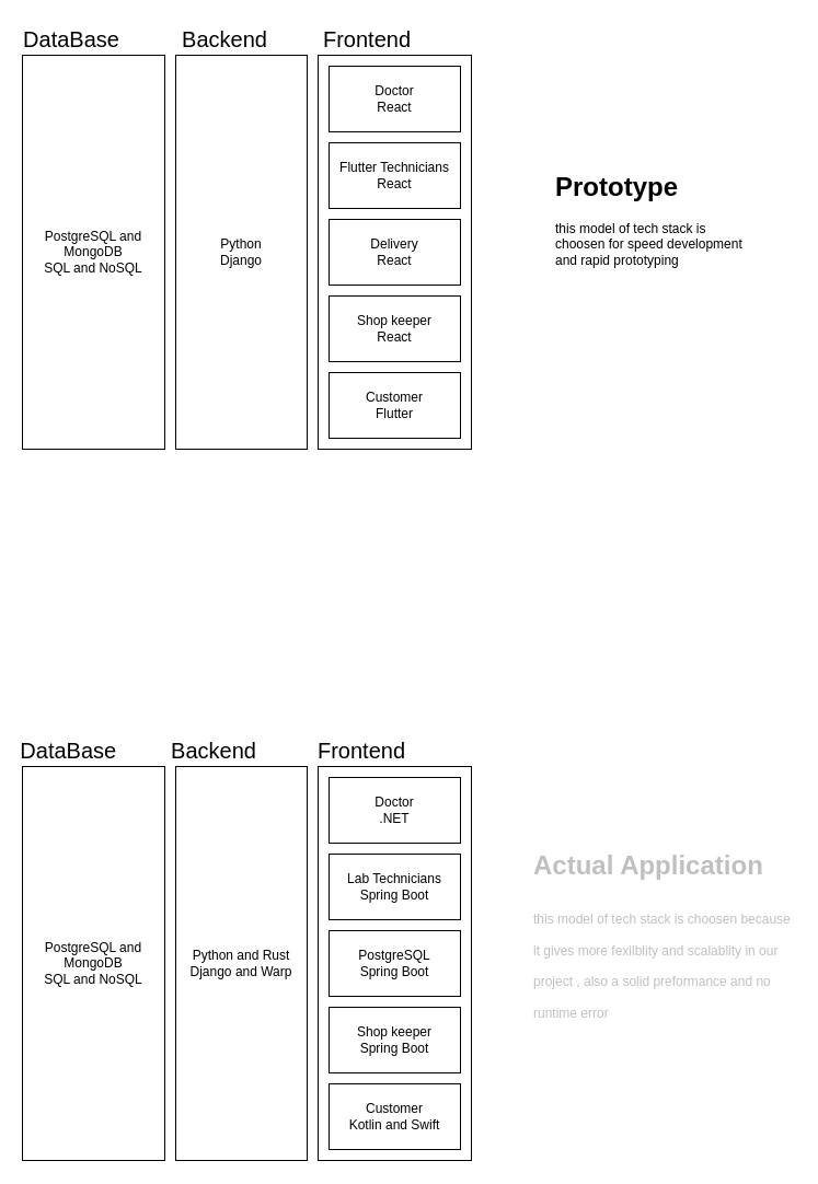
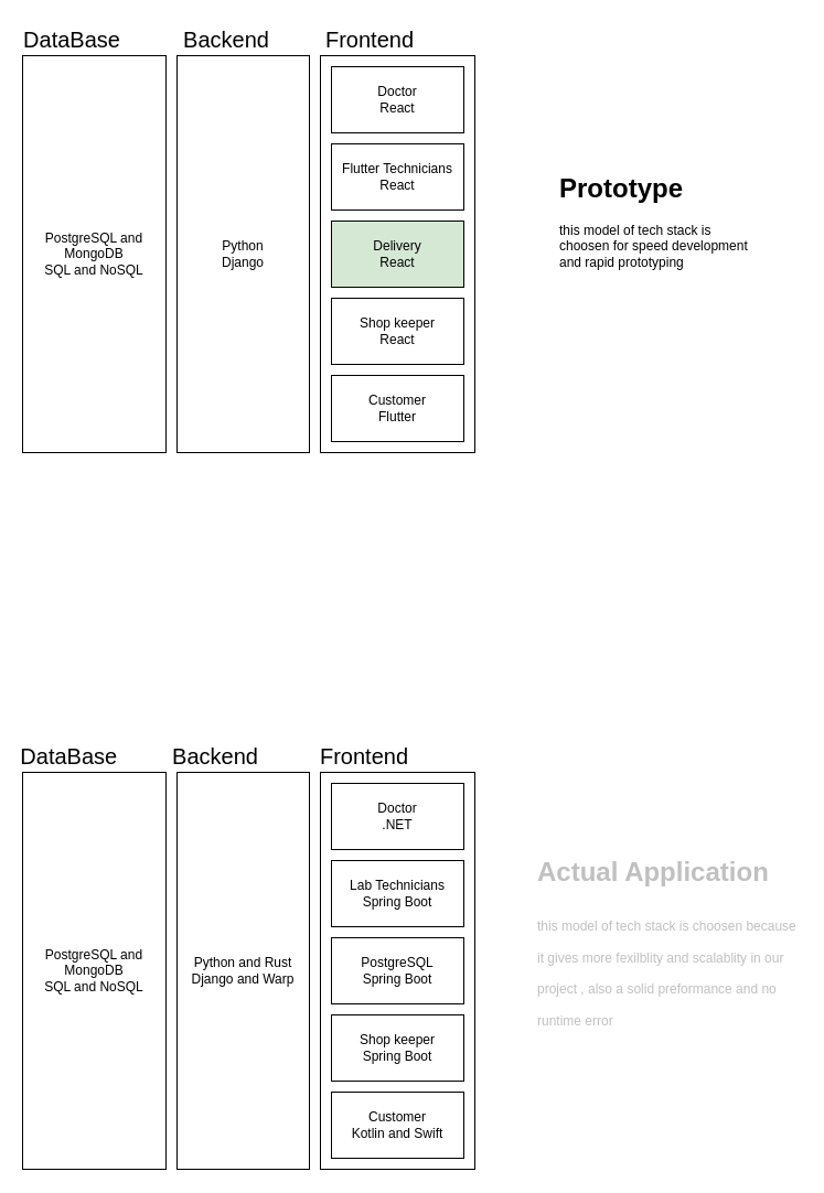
- <mxCell id="5" value="Delivery&lt;div&gt;React&lt;/div&gt;" style="rounded=0;whiteSpace=wrap;html=1;" vertex="1" parent="1"><mxGeometry x="300" y="200" width="120" height="60" as="geometry" /></mxCell>
+ <mxCell id="5" value="Delivery&lt;div&gt;React&lt;/div&gt;" style="rounded=0;whiteSpace=wrap;html=1;fillColor=#d5e8d4;" vertex="1" parent="1"><mxGeometry x="300" y="200" width="120" height="60" as="geometry" /></mxCell>
